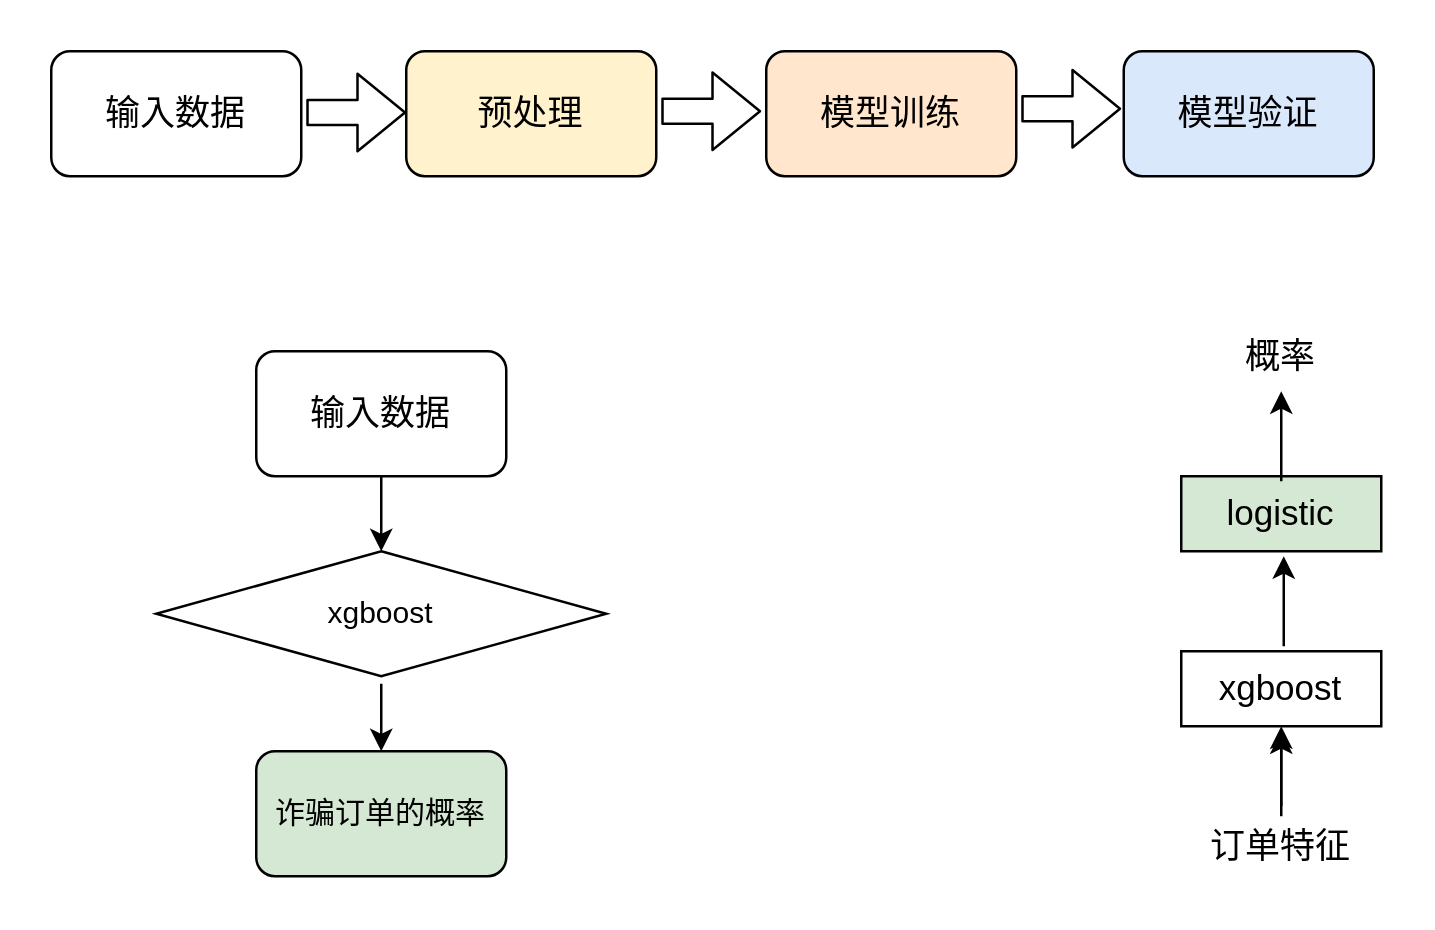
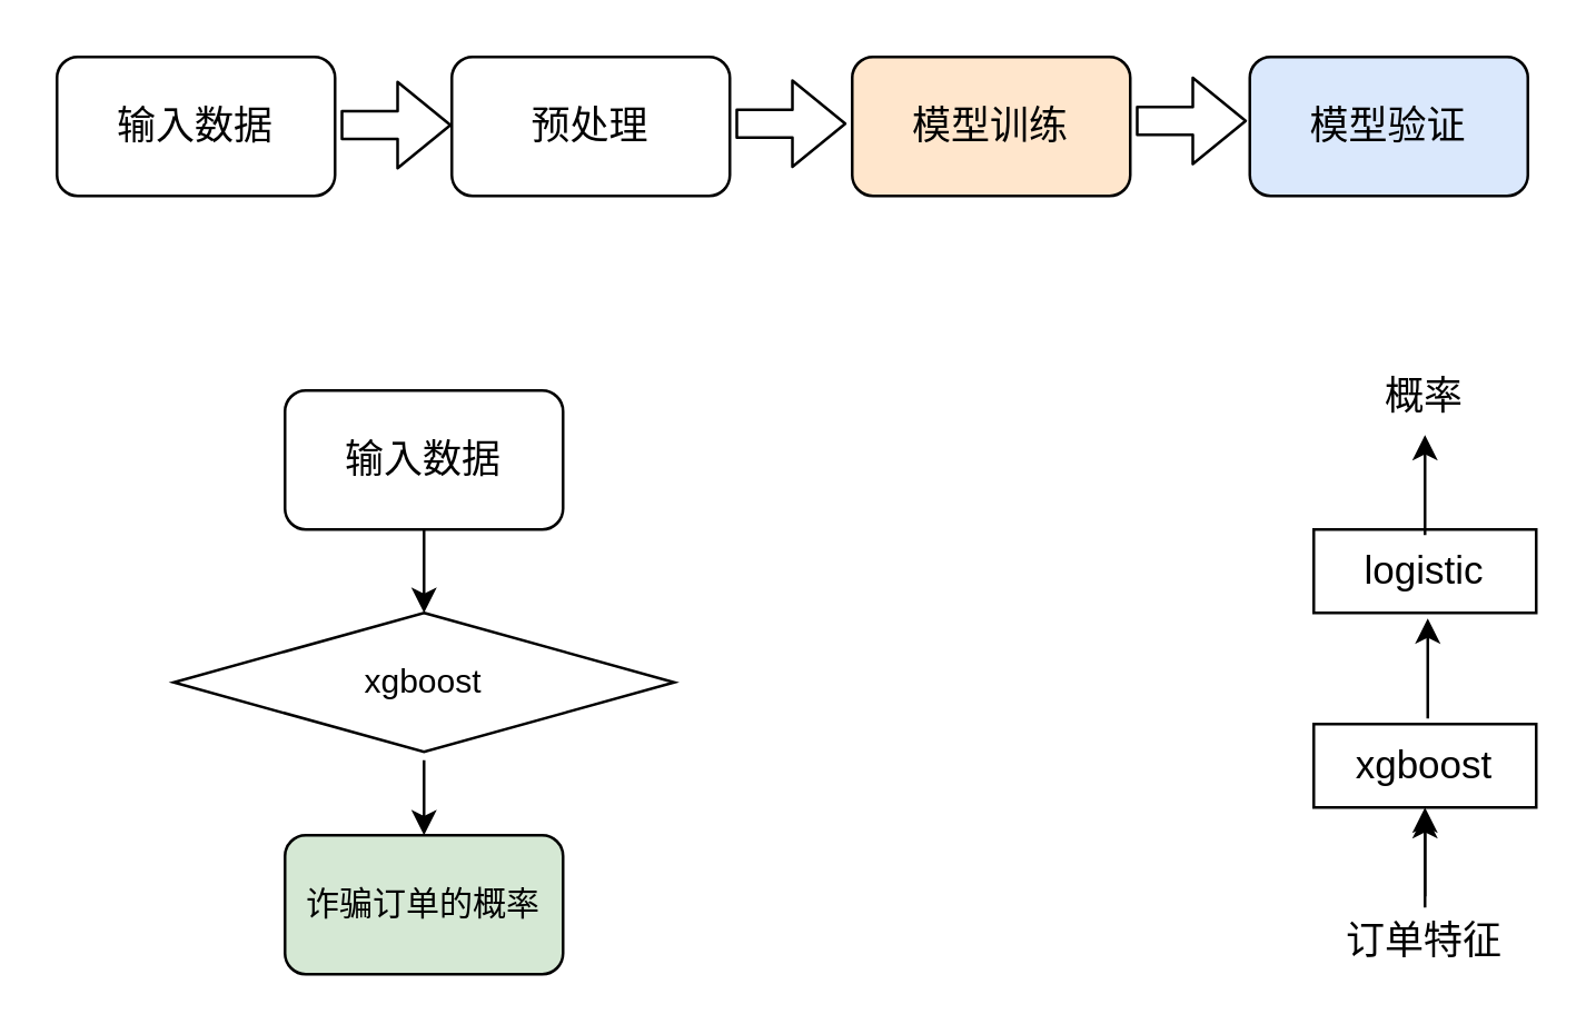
- <mxCell id="3" value="&lt;font style=&quot;font-size: 14px&quot;&gt;预处理&lt;/font&gt;" parent="1" style="rounded=1;whiteSpace=wrap;html=1;fillColor=#fff2cc;" vertex="1"><mxGeometry as="geometry" x="162" y="20" width="100" height="50" /></mxCell>
+ <mxCell id="3" value="&lt;font style=&quot;font-size: 14px&quot;&gt;预处理&lt;/font&gt;" parent="1" style="rounded=1;whiteSpace=wrap;html=1;" vertex="1"><mxGeometry as="geometry" x="162" y="20" width="100" height="50" /></mxCell>
- <mxCell id="19" value="&lt;p&gt;&lt;font style=&quot;font-size: 14px&quot;&gt;logistic&lt;/font&gt;&lt;/p&gt;" parent="1" style="rounded=0;whiteSpace=wrap;html=1;fillColor=#d5e8d4;" vertex="1"><mxGeometry as="geometry" x="472" y="190" width="80" height="30" /></mxCell>
+ <mxCell id="19" value="&lt;p&gt;&lt;font style=&quot;font-size: 14px&quot;&gt;logistic&lt;/font&gt;&lt;/p&gt;" parent="1" style="rounded=0;whiteSpace=wrap;html=1;" vertex="1"><mxGeometry as="geometry" x="472" y="190" width="80" height="30" /></mxCell>
